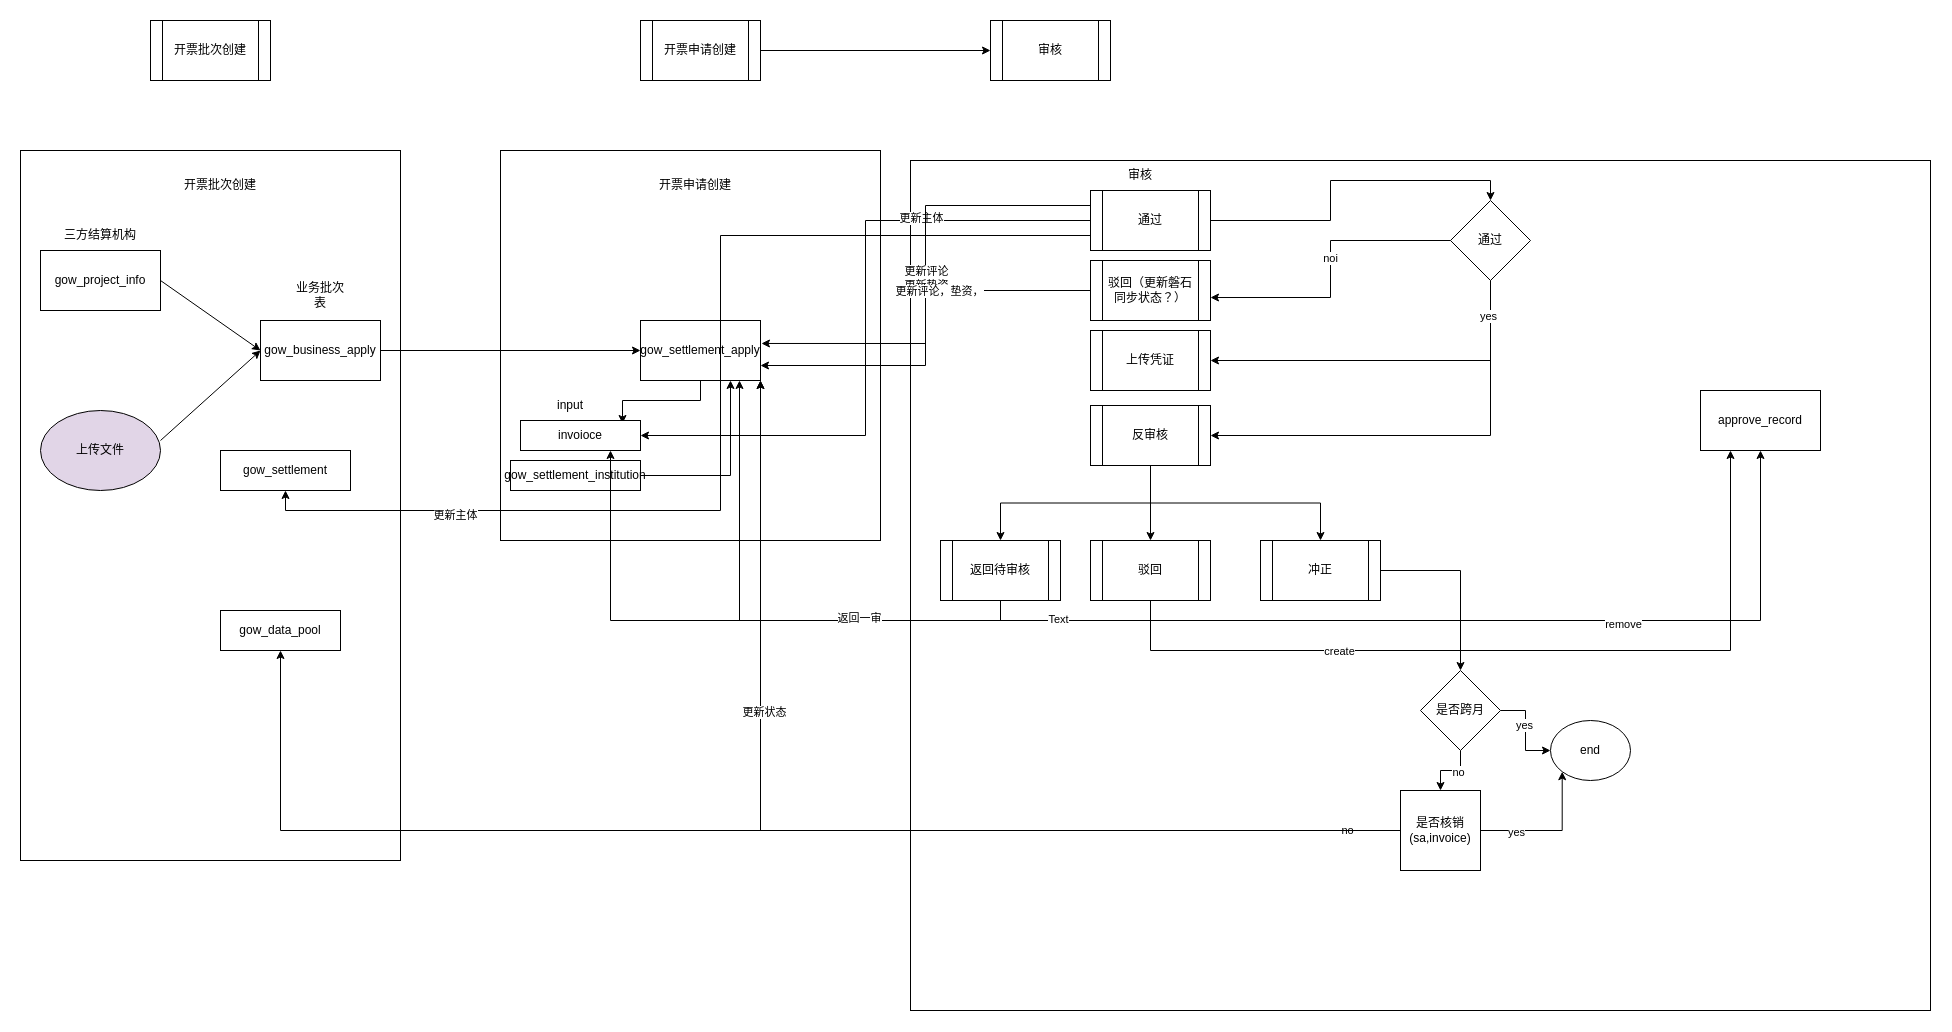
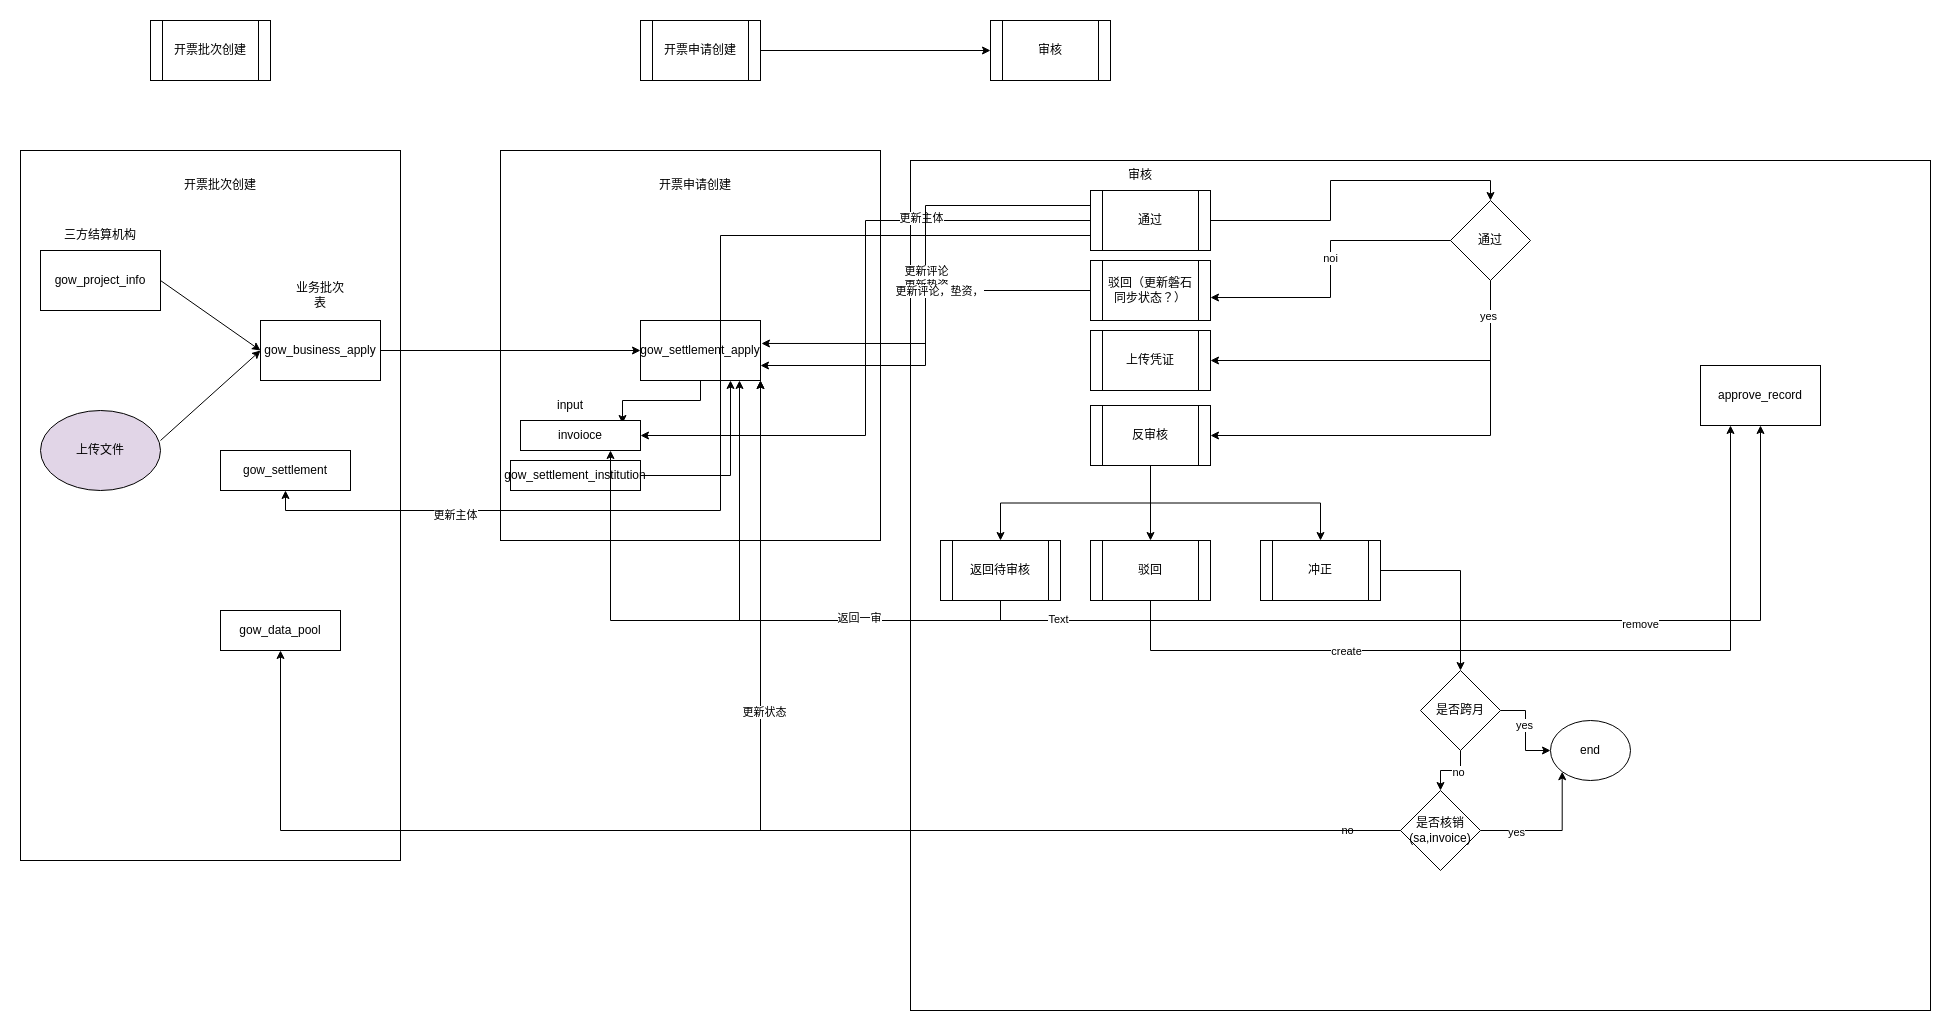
- <mxCell id="61" value="approve_record" style="rounded=0;whiteSpace=wrap;html=1;" vertex="1" parent="1"><mxGeometry x="1700" y="390" width="120" height="60" as="geometry" /></mxCell>
+ <mxCell id="61" value="approve_record" style="rounded=0;whiteSpace=wrap;html=1;" vertex="1" parent="1"><mxGeometry x="1700" y="365" width="120" height="60" as="geometry" /></mxCell>
- <mxCell id="73" value="是否核销&lt;div&gt;(sa,invoice)&lt;/div&gt;" style="whiteSpace=wrap;html=1;rounded=0;" vertex="1" parent="1"><mxGeometry x="1400" y="790" width="80" height="80" as="geometry" /></mxCell>
+ <mxCell id="73" value="是否核销&lt;div&gt;(sa,invoice)&lt;/div&gt;" style="rhombus;whiteSpace=wrap;html=1;" vertex="1" parent="1"><mxGeometry x="1400" y="790" width="80" height="80" as="geometry" /></mxCell>
